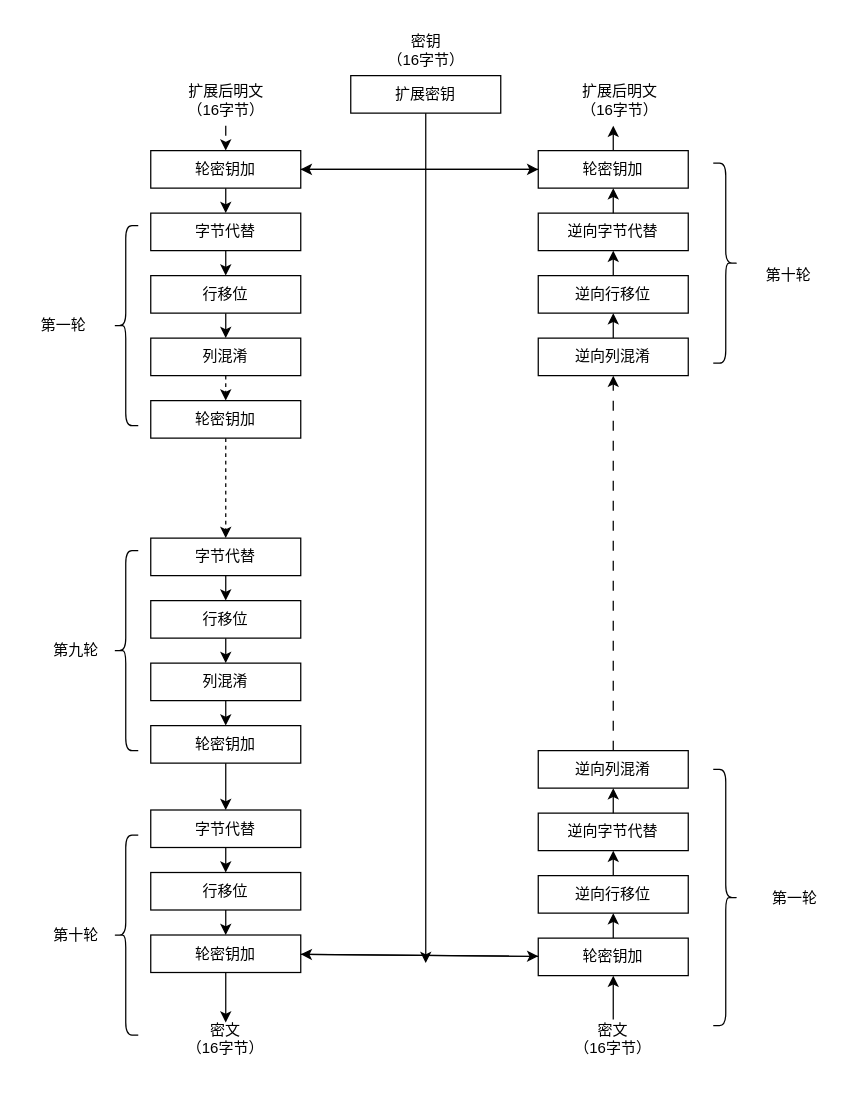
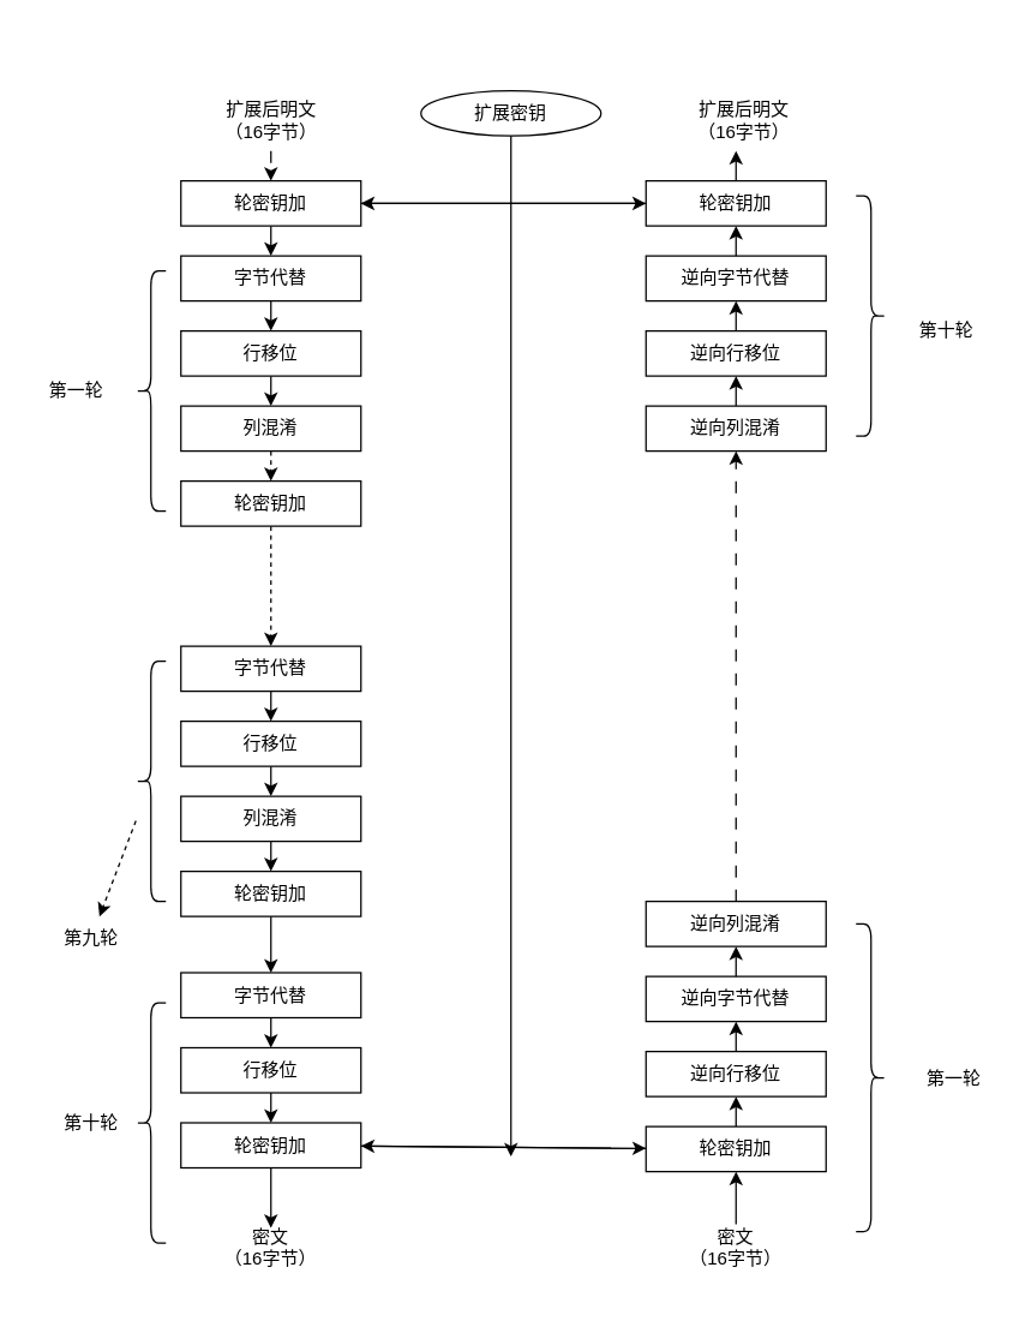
- <mxCell id="42" value="密钥&lt;br&gt;（16字节）" style="text;html=1;align=center;verticalAlign=middle;resizable=0;points=[];autosize=1;strokeColor=none;fillColor=none;" vertex="1" parent="40"><mxGeometry x="20" width="80" height="40" as="geometry" /></mxCell>
- <mxCell id="41" value="扩展密钥" style="rounded=0;whiteSpace=wrap;html=1;" vertex="1" parent="40"><mxGeometry y="40" width="120" height="30" as="geometry" /></mxCell>
+ <mxCell id="41" value="扩展密钥" style="ellipse;whiteSpace=wrap;html=1;" vertex="1" parent="40"><mxGeometry y="40" width="120" height="30" as="geometry" /></mxCell>
- <mxCell id="31" value="第九轮" style="text;html=1;align=center;verticalAlign=middle;resizable=0;points=[];autosize=1;strokeColor=none;fillColor=none;" vertex="1" parent="1"><mxGeometry x="30" y="505" width="60" height="30" as="geometry" /></mxCell>
+ <mxCell id="31" value="第九轮" style="text;html=1;align=center;verticalAlign=middle;resizable=0;points=[];autosize=1;strokeColor=none;fillColor=none;" vertex="1" parent="1"><mxGeometry x="30" y="610" width="60" height="30" as="geometry" /></mxCell>
